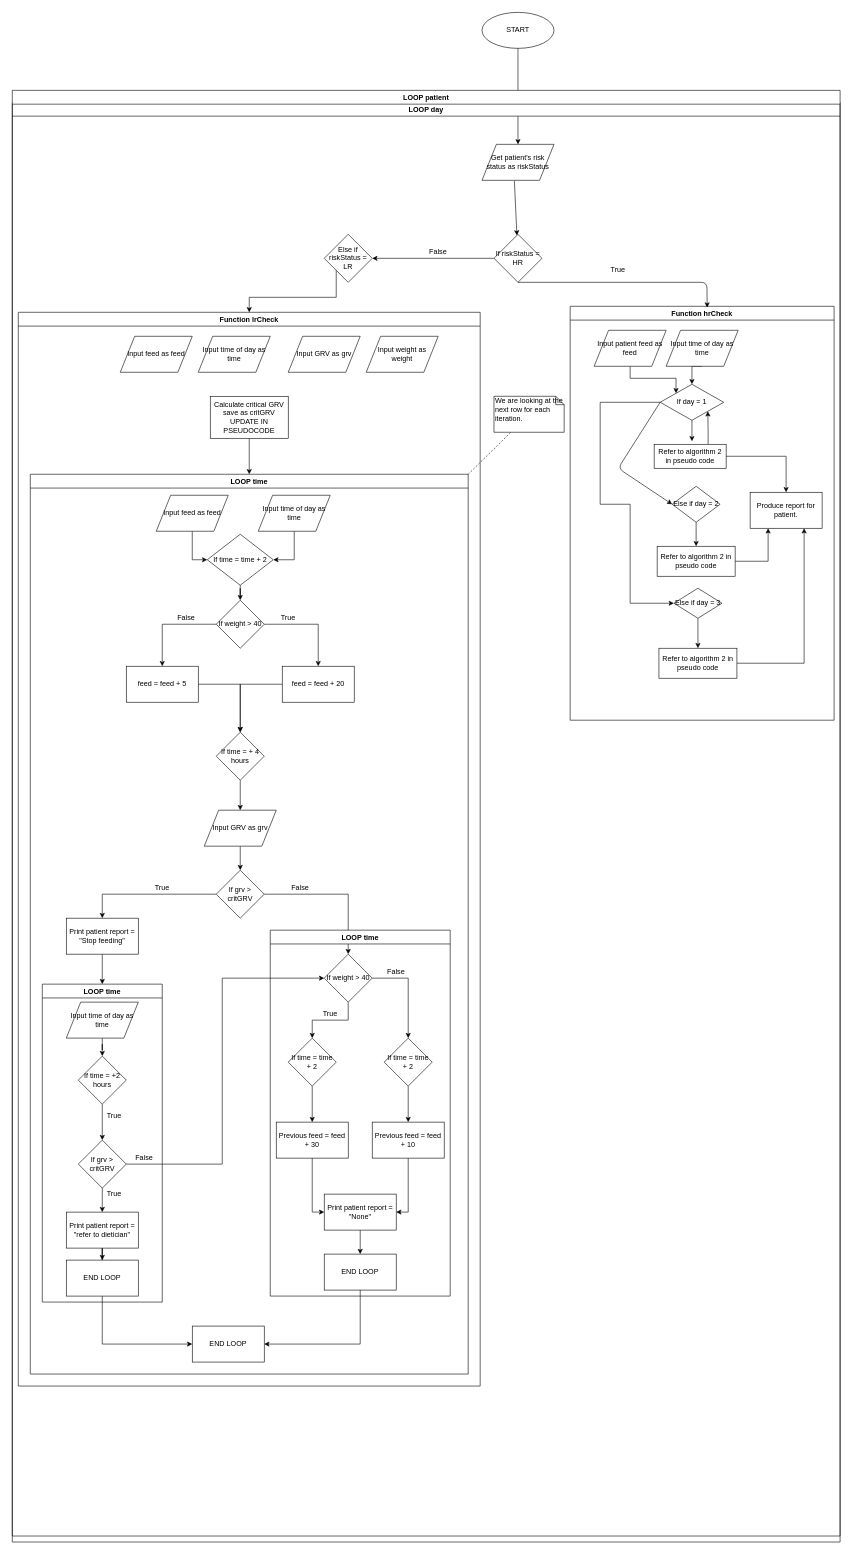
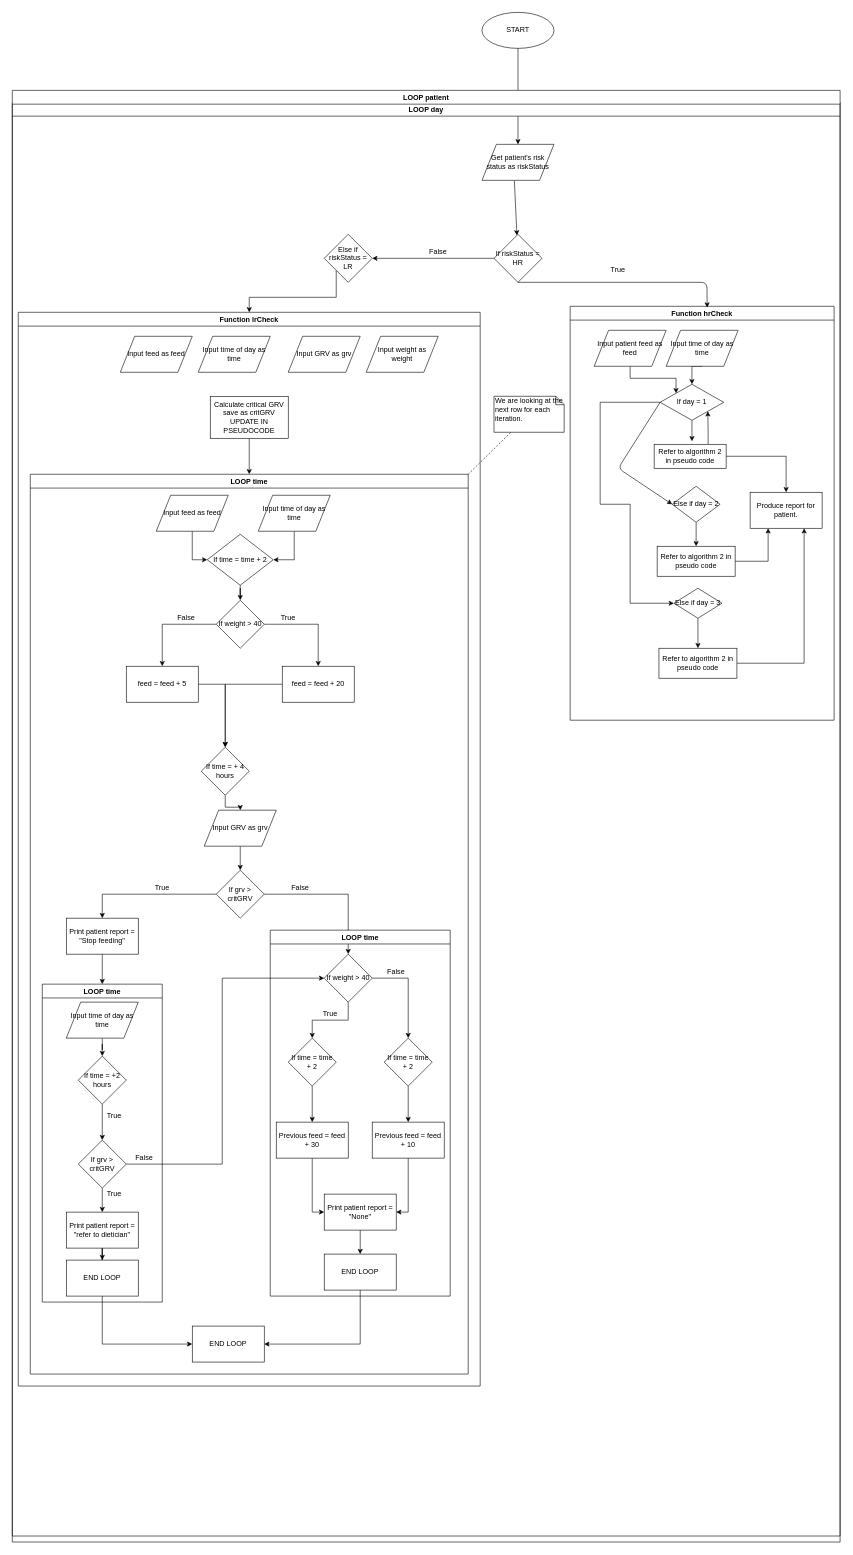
- <mxCell id="46" value="If time = + 4 hours" style="rhombus;whiteSpace=wrap;html=1;" parent="40" vertex="1"><mxGeometry x="310" y="430" width="80" height="80" as="geometry" /></mxCell>
+ <mxCell id="46" value="If time = + 4 hours" style="rhombus;whiteSpace=wrap;html=1;" parent="40" vertex="1"><mxGeometry x="285" y="455" width="80" height="80" as="geometry" /></mxCell>
